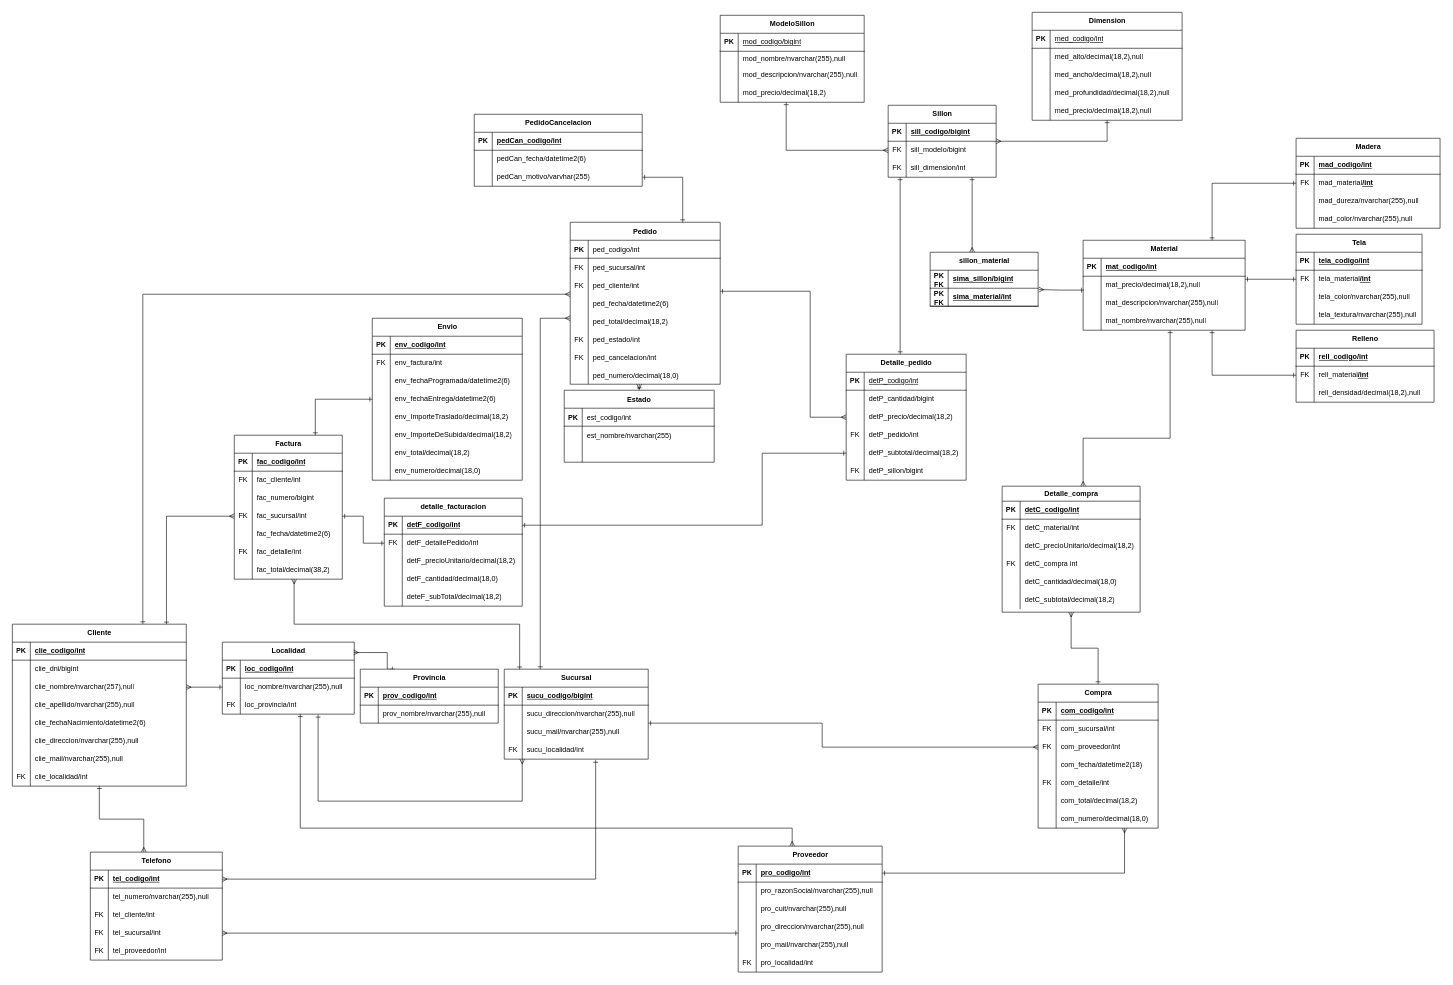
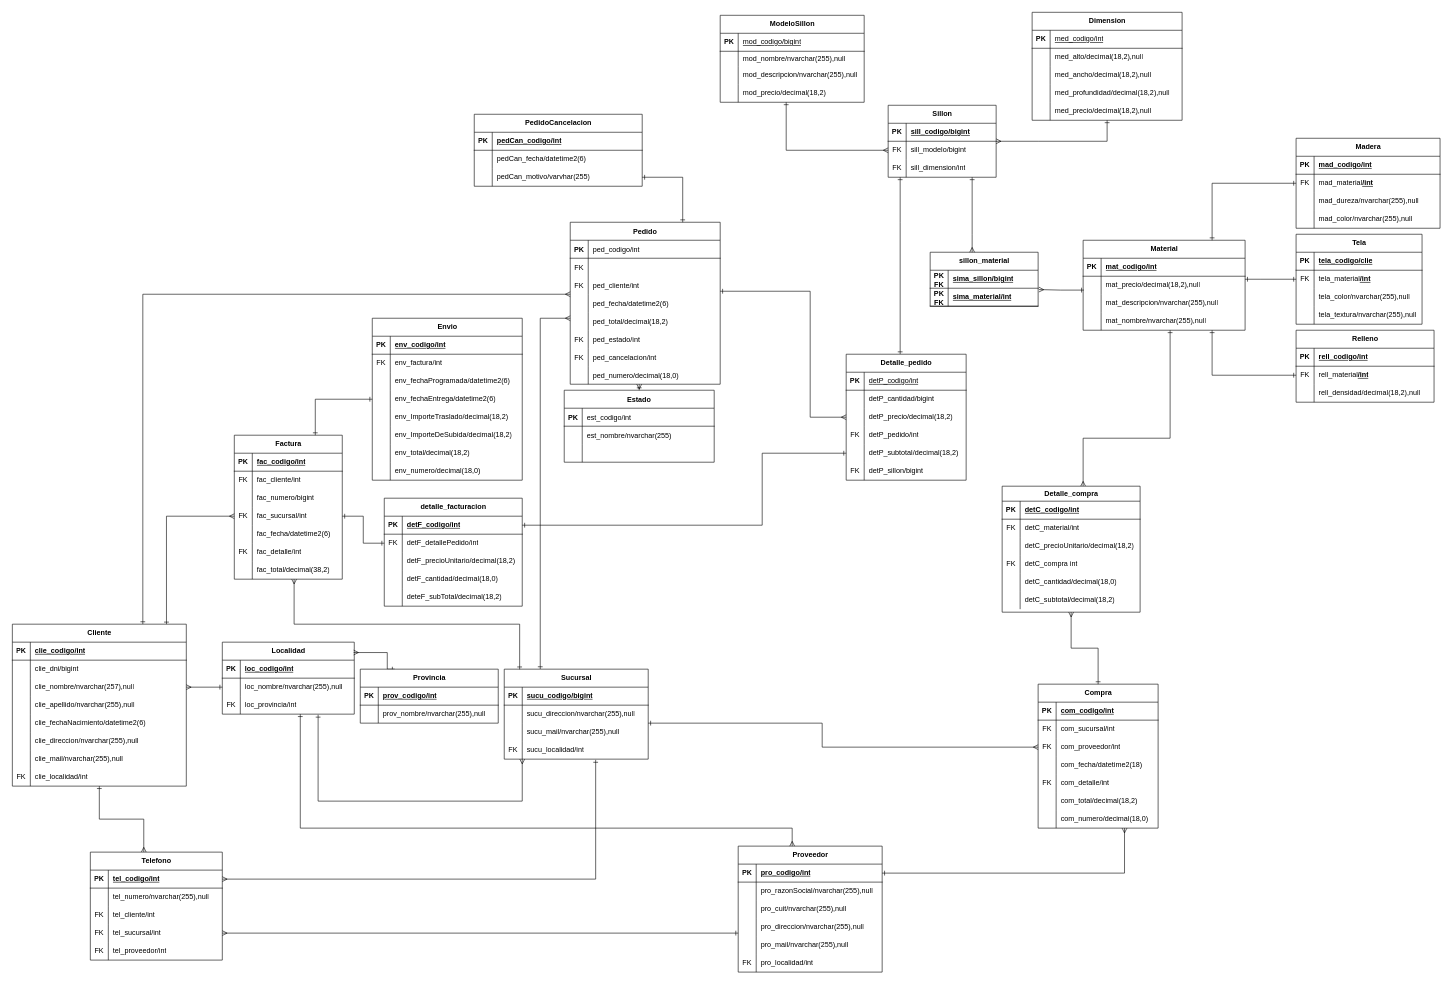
- <mxCell id="361" value="tela_codigo/int" style="shape=partialRectangle;connectable=0;fillColor=none;top=0;left=0;bottom=0;right=0;align=left;spacingLeft=6;fontStyle=5;overflow=hidden;whiteSpace=wrap;html=1;" parent="359" vertex="1"><mxGeometry x="30" width="180" height="30" as="geometry"><mxRectangle width="180" height="30" as="alternateBounds" /></mxGeometry></mxCell>
+ <mxCell id="361" value="tela_codigo/clie" style="shape=partialRectangle;connectable=0;fillColor=none;top=0;left=0;bottom=0;right=0;align=left;spacingLeft=6;fontStyle=5;overflow=hidden;whiteSpace=wrap;html=1;" parent="359" vertex="1"><mxGeometry x="30" width="180" height="30" as="geometry"><mxRectangle width="180" height="30" as="alternateBounds" /></mxGeometry></mxCell>
- <mxCell id="8" value="ped_sucursal/int" style="shape=partialRectangle;overflow=hidden;connectable=0;fillColor=none;top=0;left=0;bottom=0;right=0;align=left;spacingLeft=6;" parent="6" vertex="1"><mxGeometry x="30" width="220" height="30" as="geometry"><mxRectangle width="220" height="30" as="alternateBounds" /></mxGeometry></mxCell>
